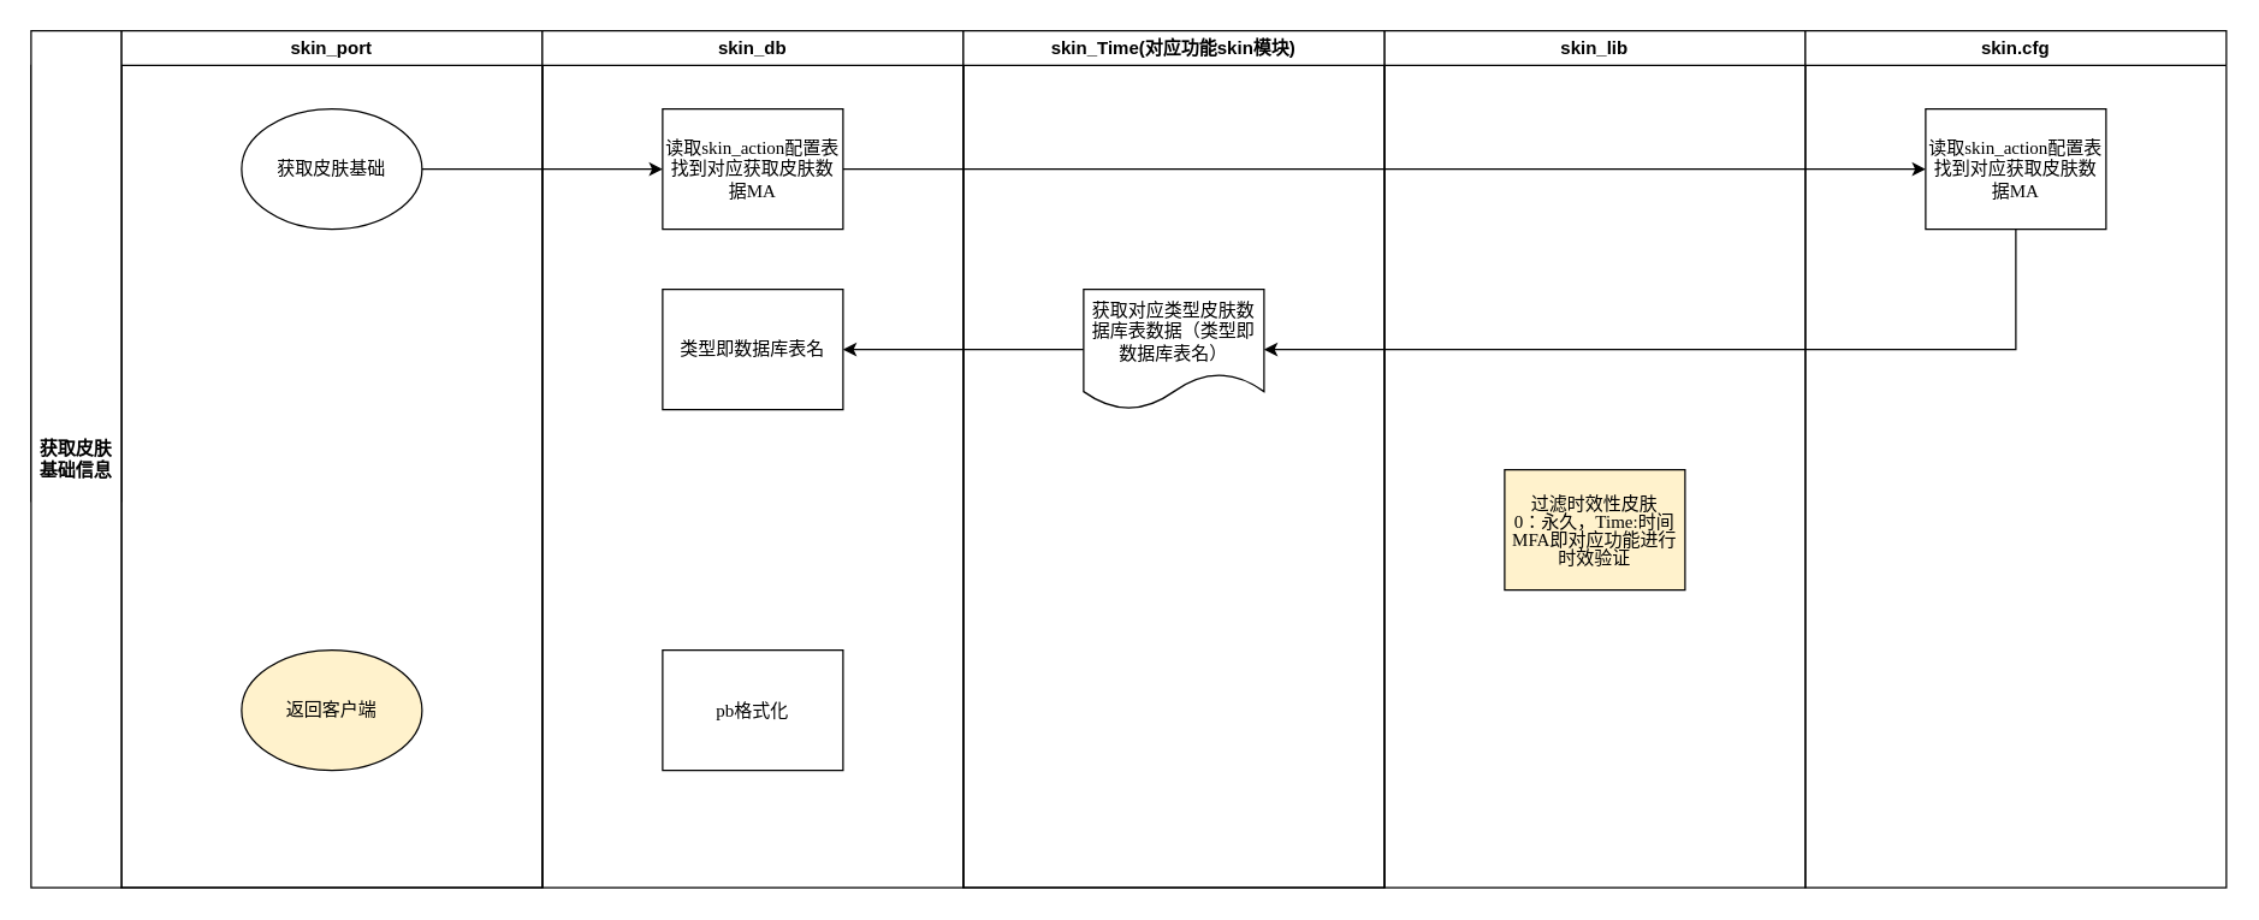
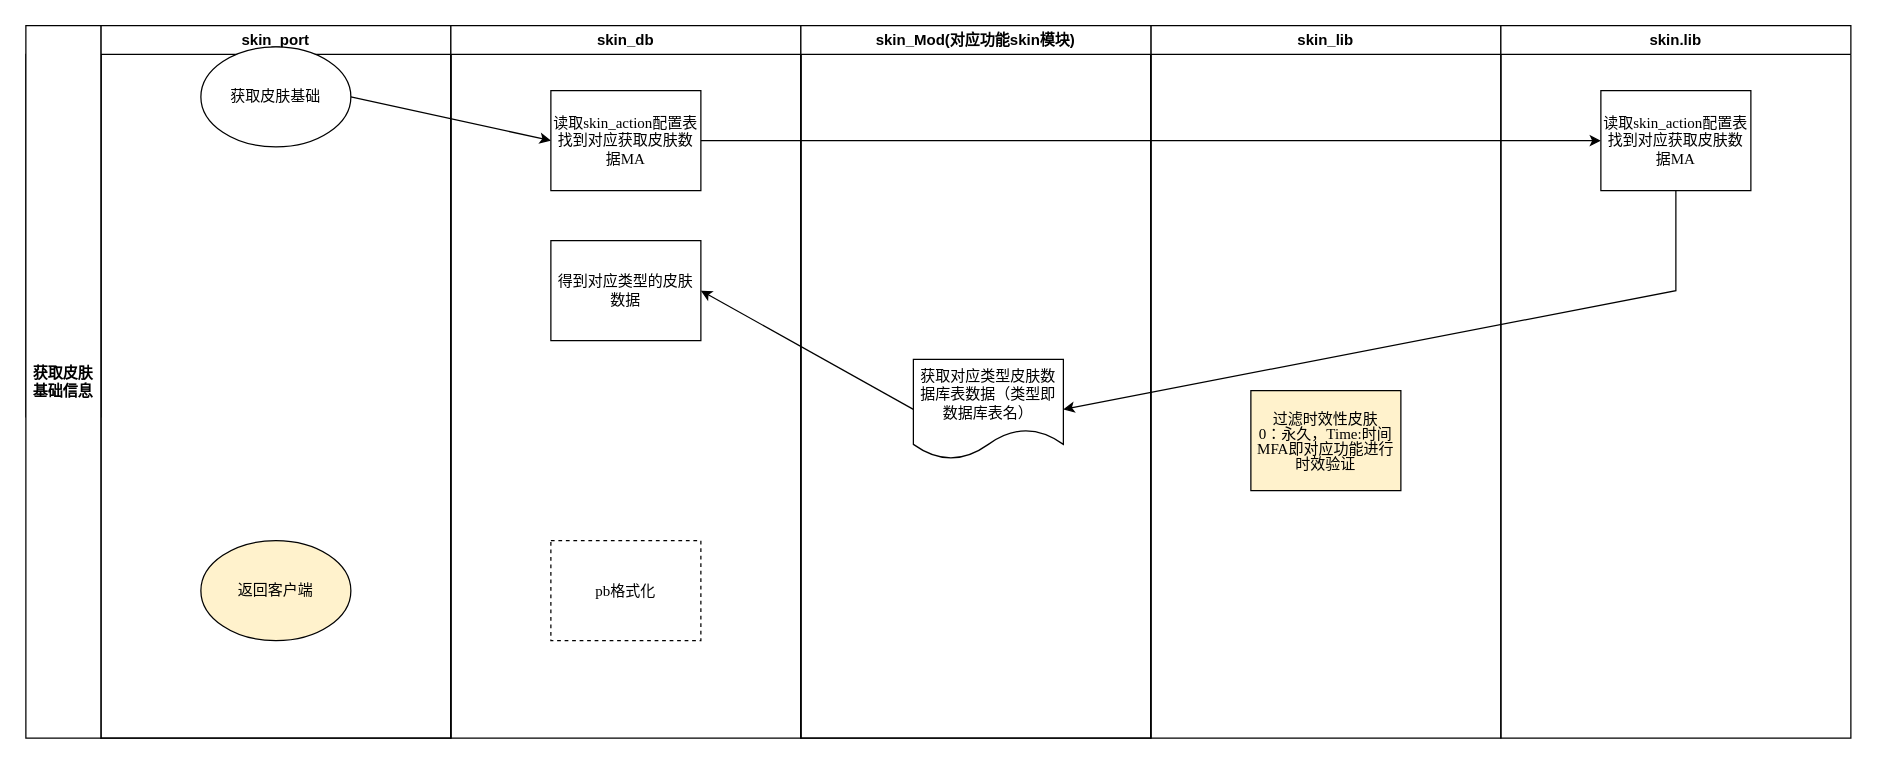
- <mxCell id="18" value="skin_Time(对应功能skin模块)" style="swimlane;whiteSpace=wrap;startSize=23;swimlaneFillColor=none;horizontal=1;" parent="17" vertex="1"><mxGeometry x="640" y="20" width="280" height="570" as="geometry" /></mxCell>
+ <mxCell id="18" value="skin_Mod(对应功能skin模块)" style="swimlane;whiteSpace=wrap;startSize=23;swimlaneFillColor=none;horizontal=1;" parent="17" vertex="1"><mxGeometry x="640" y="20" width="280" height="570" as="geometry" /></mxCell>
- <mxCell id="20" value="skin.cfg" style="swimlane;whiteSpace=wrap;startSize=23;swimlaneFillColor=none;" parent="17" vertex="1"><mxGeometry x="1200" y="20" width="280" height="570" as="geometry" /></mxCell>
+ <mxCell id="20" value="skin.lib" style="swimlane;whiteSpace=wrap;startSize=23;swimlaneFillColor=none;" parent="17" vertex="1"><mxGeometry x="1200" y="20" width="280" height="570" as="geometry" /></mxCell>
- <mxCell id="8" value="获取皮肤基础" style="ellipse;whiteSpace=wrap;html=1;" parent="7" vertex="1"><mxGeometry x="80" y="52" width="120" height="80" as="geometry" /></mxCell>
+ <mxCell id="8" value="获取皮肤基础" style="ellipse;whiteSpace=wrap;html=1;" parent="7" vertex="1"><mxGeometry x="80" y="17" width="120" height="80" as="geometry" /></mxCell>
- <mxCell id="12" value="类型即数据库表名" style="rounded=0;whiteSpace=wrap;html=1;labelBorderColor=none;fontFamily=Verdana;fontSize=12;" parent="10" vertex="1"><mxGeometry x="80" y="172" width="120" height="80" as="geometry" /></mxCell>
+ <mxCell id="12" value="得到对应类型的皮肤数据" style="rounded=0;whiteSpace=wrap;html=1;labelBorderColor=none;fontFamily=Verdana;fontSize=12;" parent="10" vertex="1"><mxGeometry x="80" y="172" width="120" height="80" as="geometry" /></mxCell>
- <mxCell id="19" value="获取对应类型皮肤数据库表数据（类型即数据库表名）" style="shape=document;whiteSpace=wrap;html=1;boundedLbl=1;" parent="18" vertex="1"><mxGeometry x="80" y="172" width="120" height="80" as="geometry" /></mxCell>
+ <mxCell id="19" value="获取对应类型皮肤数据库表数据（类型即数据库表名）" style="shape=document;whiteSpace=wrap;html=1;boundedLbl=1;" parent="18" vertex="1"><mxGeometry x="90" y="267" width="120" height="80" as="geometry" /></mxCell>
- <mxCell id="13" value="&lt;p style=&quot;margin: 0px; line-height: 100%;&quot; align=&quot;center&quot;&gt;pb格式化&lt;/p&gt;" style="rounded=0;whiteSpace=wrap;html=1;labelBorderColor=none;fontFamily=Verdana;fontSize=12;" parent="10" vertex="1"><mxGeometry x="80" y="412" width="120" height="80" as="geometry" /></mxCell>
+ <mxCell id="13" value="&lt;p style=&quot;margin: 0px; line-height: 100%;&quot; align=&quot;center&quot;&gt;pb格式化&lt;/p&gt;" style="rounded=0;whiteSpace=wrap;html=1;labelBorderColor=none;fontFamily=Verdana;fontSize=12;dashed=1;" parent="10" vertex="1"><mxGeometry x="80" y="412" width="120" height="80" as="geometry" /></mxCell>
